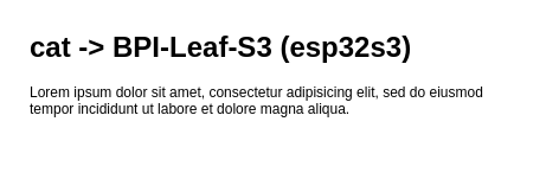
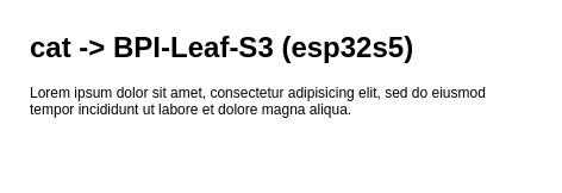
- <mxCell id="2" value="&lt;h1&gt;cat -&amp;gt; BPI-Leaf-S3 (esp32s3)&lt;/h1&gt;&lt;p&gt;Lorem ipsum dolor sit amet, consectetur adipisicing elit, sed do eiusmod tempor incididunt ut labore et dolore magna aliqua.&lt;/p&gt;" style="text;html=1;strokeColor=none;fillColor=none;spacing=5;spacingTop=-20;whiteSpace=wrap;overflow=hidden;rounded=0;" vertex="1" parent="1"><mxGeometry x="20" y="20" width="430" height="120" as="geometry" /></mxCell>
+ <mxCell id="2" value="&lt;h1&gt;cat -&amp;gt; BPI-Leaf-S3 (esp32s5)&lt;/h1&gt;&lt;p&gt;Lorem ipsum dolor sit amet, consectetur adipisicing elit, sed do eiusmod tempor incididunt ut labore et dolore magna aliqua.&lt;/p&gt;" style="text;html=1;strokeColor=none;fillColor=none;spacing=5;spacingTop=-20;whiteSpace=wrap;overflow=hidden;rounded=0;" vertex="1" parent="1"><mxGeometry x="20" y="20" width="430" height="120" as="geometry" /></mxCell>
